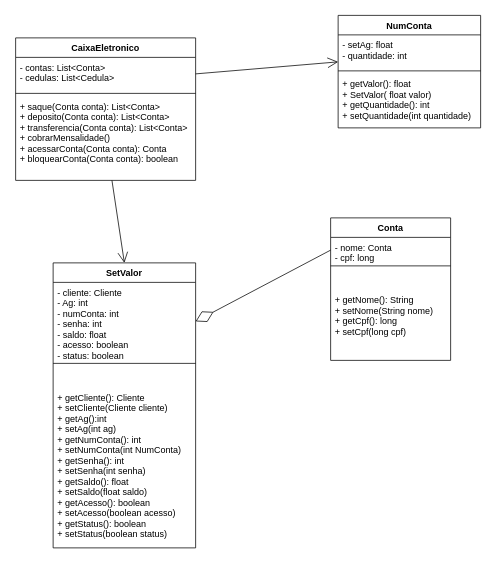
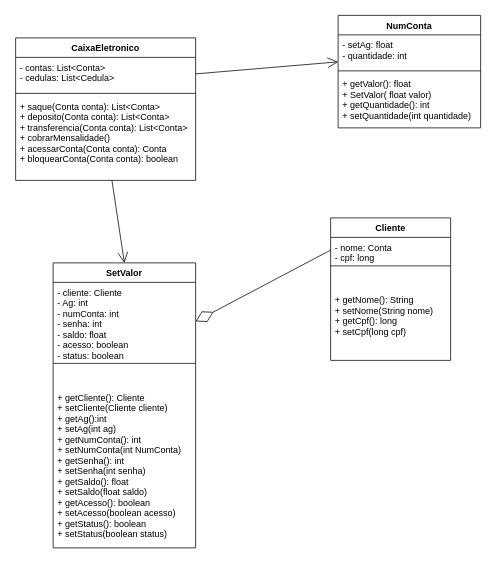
- <mxCell id="10" value="Conta" style="swimlane;fontStyle=1;align=center;verticalAlign=top;childLayout=stackLayout;horizontal=1;startSize=26;horizontalStack=0;resizeParent=1;resizeParentMax=0;resizeLast=0;collapsible=1;marginBottom=0;" parent="1" vertex="1"><mxGeometry x="440" y="290" width="160" height="190" as="geometry" /></mxCell>
+ <mxCell id="10" value="Cliente" style="swimlane;fontStyle=1;align=center;verticalAlign=top;childLayout=stackLayout;horizontal=1;startSize=26;horizontalStack=0;resizeParent=1;resizeParentMax=0;resizeLast=0;collapsible=1;marginBottom=0;" parent="1" vertex="1"><mxGeometry x="440" y="290" width="160" height="190" as="geometry" /></mxCell>
